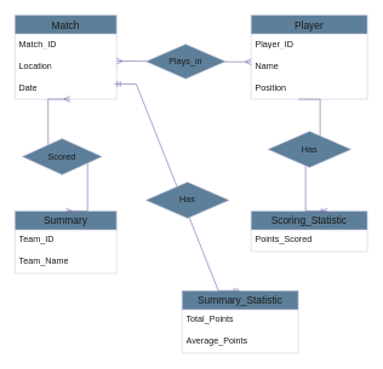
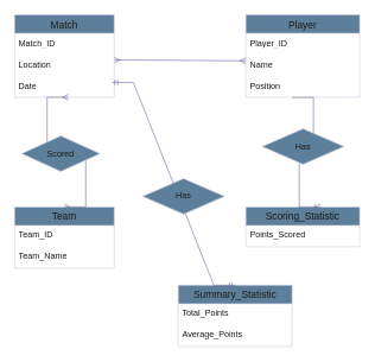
- <mxCell id="19" value="Plays_in" style="shape=rhombus;perimeter=rhombusPerimeter;whiteSpace=wrap;html=1;align=center;strokeColor=#D0CEE2;fontColor=#1A1A1A;fillColor=#5D7F99;" vertex="1" parent="1"><mxGeometry x="200" y="60" width="110" height="48" as="geometry" /></mxCell>
- <mxCell id="7" value="Summary" style="swimlane;fontStyle=0;childLayout=stackLayout;horizontal=1;startSize=26;horizontalStack=0;resizeParent=1;resizeParentMax=0;resizeLast=0;collapsible=1;marginBottom=0;align=center;fontSize=14;labelBackgroundColor=none;fillColor=#5D7F99;strokeColor=#D0CEE2;fontColor=#1A1A1A;" vertex="1" parent="1"><mxGeometry x="20" y="290" width="140" height="86" as="geometry" /></mxCell>
+ <mxCell id="7" value="Team" style="swimlane;fontStyle=0;childLayout=stackLayout;horizontal=1;startSize=26;horizontalStack=0;resizeParent=1;resizeParentMax=0;resizeLast=0;collapsible=1;marginBottom=0;align=center;fontSize=14;labelBackgroundColor=none;fillColor=#5D7F99;strokeColor=#D0CEE2;fontColor=#1A1A1A;" vertex="1" parent="1"><mxGeometry x="20" y="290" width="140" height="86" as="geometry" /></mxCell>
